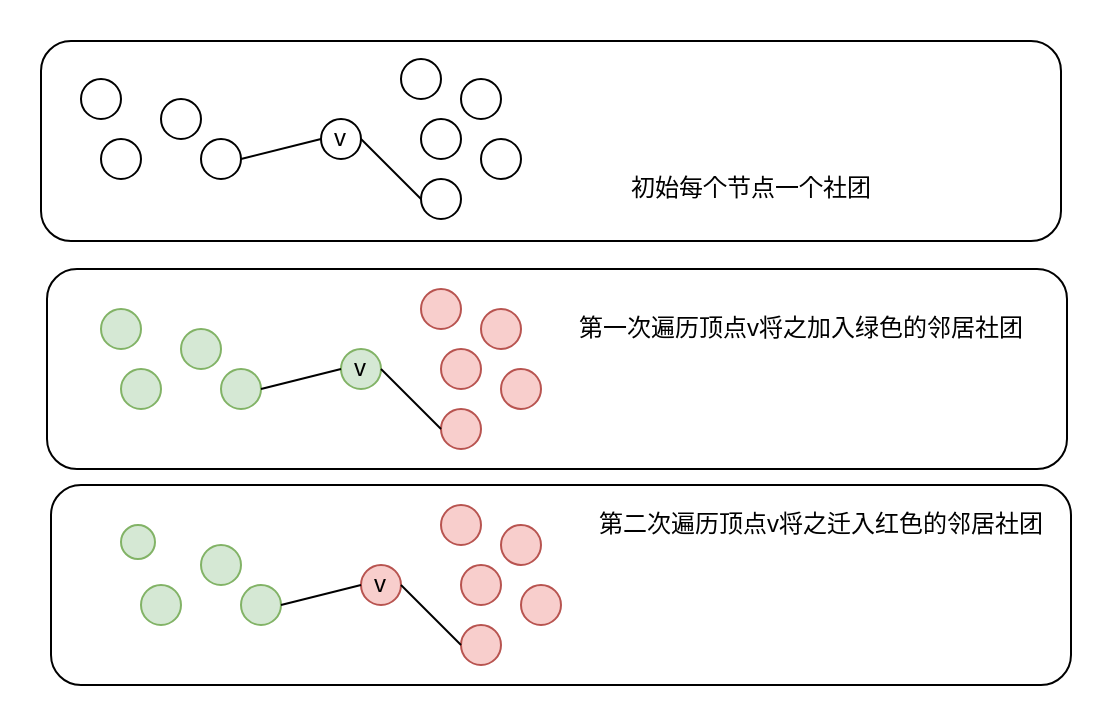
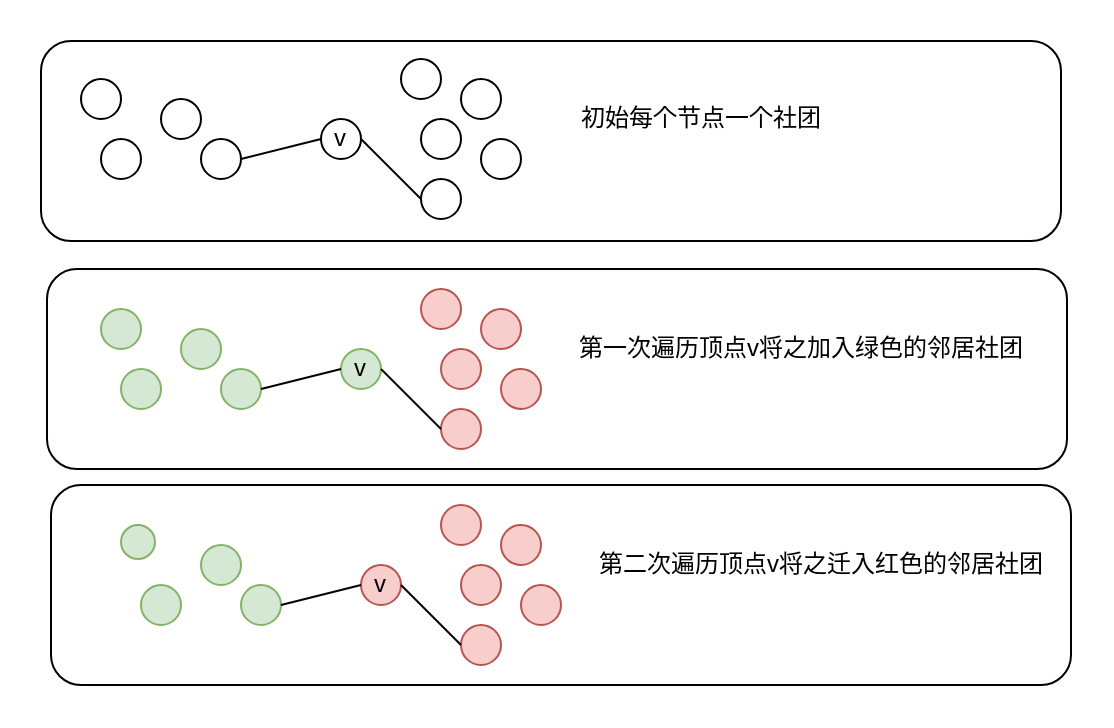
- <mxCell id="35" value="初始每个节点一个社团" style="text;html=1;resizable=0;autosize=1;align=center;verticalAlign=middle;points=[];fillColor=none;strokeColor=none;rounded=0;" parent="1" vertex="1"><mxGeometry x="305" y="84" width="140" height="20" as="geometry" /></mxCell>
+ <mxCell id="35" value="初始每个节点一个社团" style="text;html=1;resizable=0;autosize=1;align=center;verticalAlign=middle;points=[];fillColor=none;strokeColor=none;rounded=0;" parent="1" vertex="1"><mxGeometry x="280" y="49" width="140" height="20" as="geometry" /></mxCell>
- <mxCell id="36" value="第一次遍历顶点v将之加入绿色的邻居社团" style="text;html=1;resizable=0;autosize=1;align=center;verticalAlign=middle;points=[];fillColor=none;strokeColor=none;rounded=0;" parent="1" vertex="1"><mxGeometry x="280" y="154" width="240" height="20" as="geometry" /></mxCell>
+ <mxCell id="36" value="第一次遍历顶点v将之加入绿色的邻居社团" style="text;html=1;resizable=0;autosize=1;align=center;verticalAlign=middle;points=[];fillColor=none;strokeColor=none;rounded=0;" parent="1" vertex="1"><mxGeometry x="280" y="164" width="240" height="20" as="geometry" /></mxCell>
- <mxCell id="37" value="第二次遍历顶点v将之迁入红色的邻居社团" style="text;html=1;resizable=0;autosize=1;align=center;verticalAlign=middle;points=[];fillColor=none;strokeColor=none;rounded=0;" parent="1" vertex="1"><mxGeometry x="290" y="252" width="240" height="20" as="geometry" /></mxCell>
+ <mxCell id="37" value="第二次遍历顶点v将之迁入红色的邻居社团" style="text;html=1;resizable=0;autosize=1;align=center;verticalAlign=middle;points=[];fillColor=none;strokeColor=none;rounded=0;" parent="1" vertex="1"><mxGeometry x="290" y="272" width="240" height="20" as="geometry" /></mxCell>
